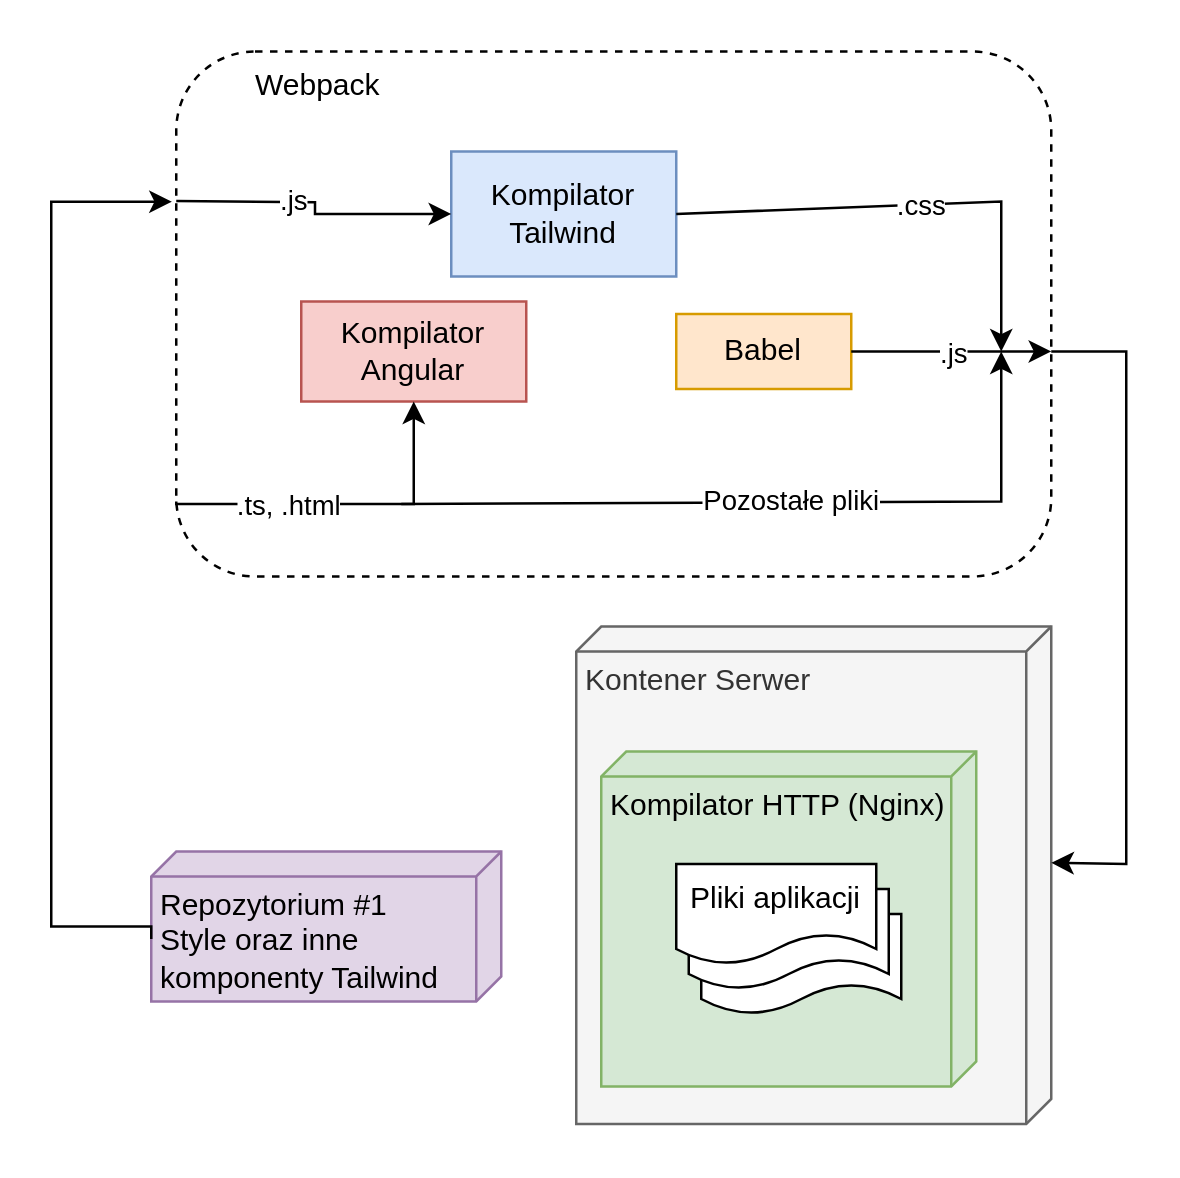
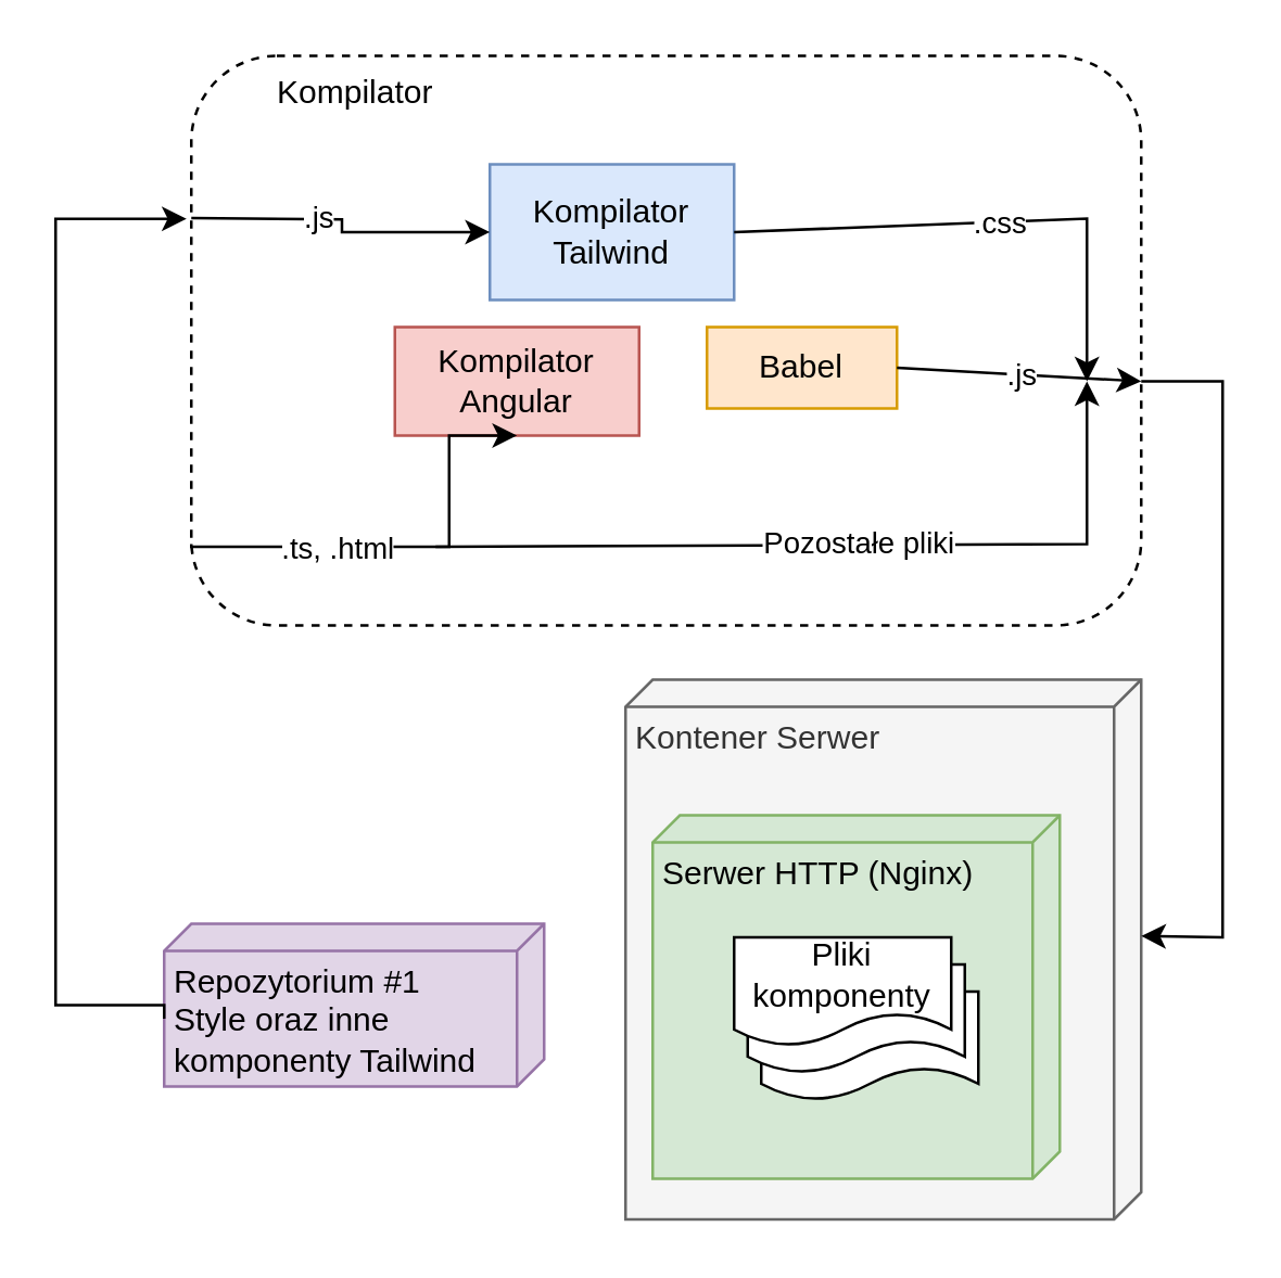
- <mxCell id="3" value="&amp;nbsp; &amp;nbsp; &amp;nbsp; &amp;nbsp; &amp;nbsp;Webpack" style="html=1;whiteSpace=wrap;align=left;verticalAlign=top;dashed=1;rounded=1;" vertex="1" parent="1"><mxGeometry x="70" y="20" width="350" height="210" as="geometry" /></mxCell>
+ <mxCell id="3" value="&amp;nbsp; &amp;nbsp; &amp;nbsp; &amp;nbsp; &amp;nbsp;Kompilator" style="html=1;whiteSpace=wrap;align=left;verticalAlign=top;dashed=1;rounded=1;" vertex="1" parent="1"><mxGeometry x="70" y="20" width="350" height="210" as="geometry" /></mxCell>
- <mxCell id="5" value="Kompilator Angular" style="rounded=0;whiteSpace=wrap;html=1;fillColor=#f8cecc;strokeColor=#b85450;" vertex="1" parent="1"><mxGeometry x="120" y="120" width="90" height="40" as="geometry" /></mxCell>
+ <mxCell id="5" value="Kompilator Angular" style="rounded=0;whiteSpace=wrap;html=1;fillColor=#f8cecc;strokeColor=#b85450;" vertex="1" parent="1"><mxGeometry x="145" y="120" width="90" height="40" as="geometry" /></mxCell>
- <mxCell id="4" value="Babel" style="rounded=0;whiteSpace=wrap;html=1;fillColor=#ffe6cc;strokeColor=#d79b00;" vertex="1" parent="1"><mxGeometry x="270" y="125" width="70" height="30" as="geometry" /></mxCell>
+ <mxCell id="4" value="Babel" style="rounded=0;whiteSpace=wrap;html=1;fillColor=#ffe6cc;strokeColor=#d79b00;" vertex="1" parent="1"><mxGeometry x="260" y="120" width="70" height="30" as="geometry" /></mxCell>
- <mxCell id="19" value="Kompilator HTTP (Nginx)" style="verticalAlign=top;align=left;spacingTop=8;spacingLeft=2;spacingRight=12;shape=cube;size=10;direction=south;fontStyle=0;html=1;whiteSpace=wrap;strokeColor=#82b366;fillColor=#d5e8d4;" vertex="1" parent="1"><mxGeometry x="240" y="300" width="150" height="134" as="geometry" /></mxCell>
+ <mxCell id="19" value="Serwer HTTP (Nginx)" style="verticalAlign=top;align=left;spacingTop=8;spacingLeft=2;spacingRight=12;shape=cube;size=10;direction=south;fontStyle=0;html=1;whiteSpace=wrap;strokeColor=#82b366;fillColor=#d5e8d4;" vertex="1" parent="1"><mxGeometry x="240" y="300" width="150" height="134" as="geometry" /></mxCell>
- <mxCell id="22" value="Pliki aplikacji" style="shape=document;whiteSpace=wrap;html=1;boundedLbl=1;" vertex="1" parent="1"><mxGeometry x="270" y="345" width="80" height="40" as="geometry" /></mxCell>
+ <mxCell id="22" value="Pliki komponenty" style="shape=document;whiteSpace=wrap;html=1;boundedLbl=1;" vertex="1" parent="1"><mxGeometry x="270" y="345" width="80" height="40" as="geometry" /></mxCell>
